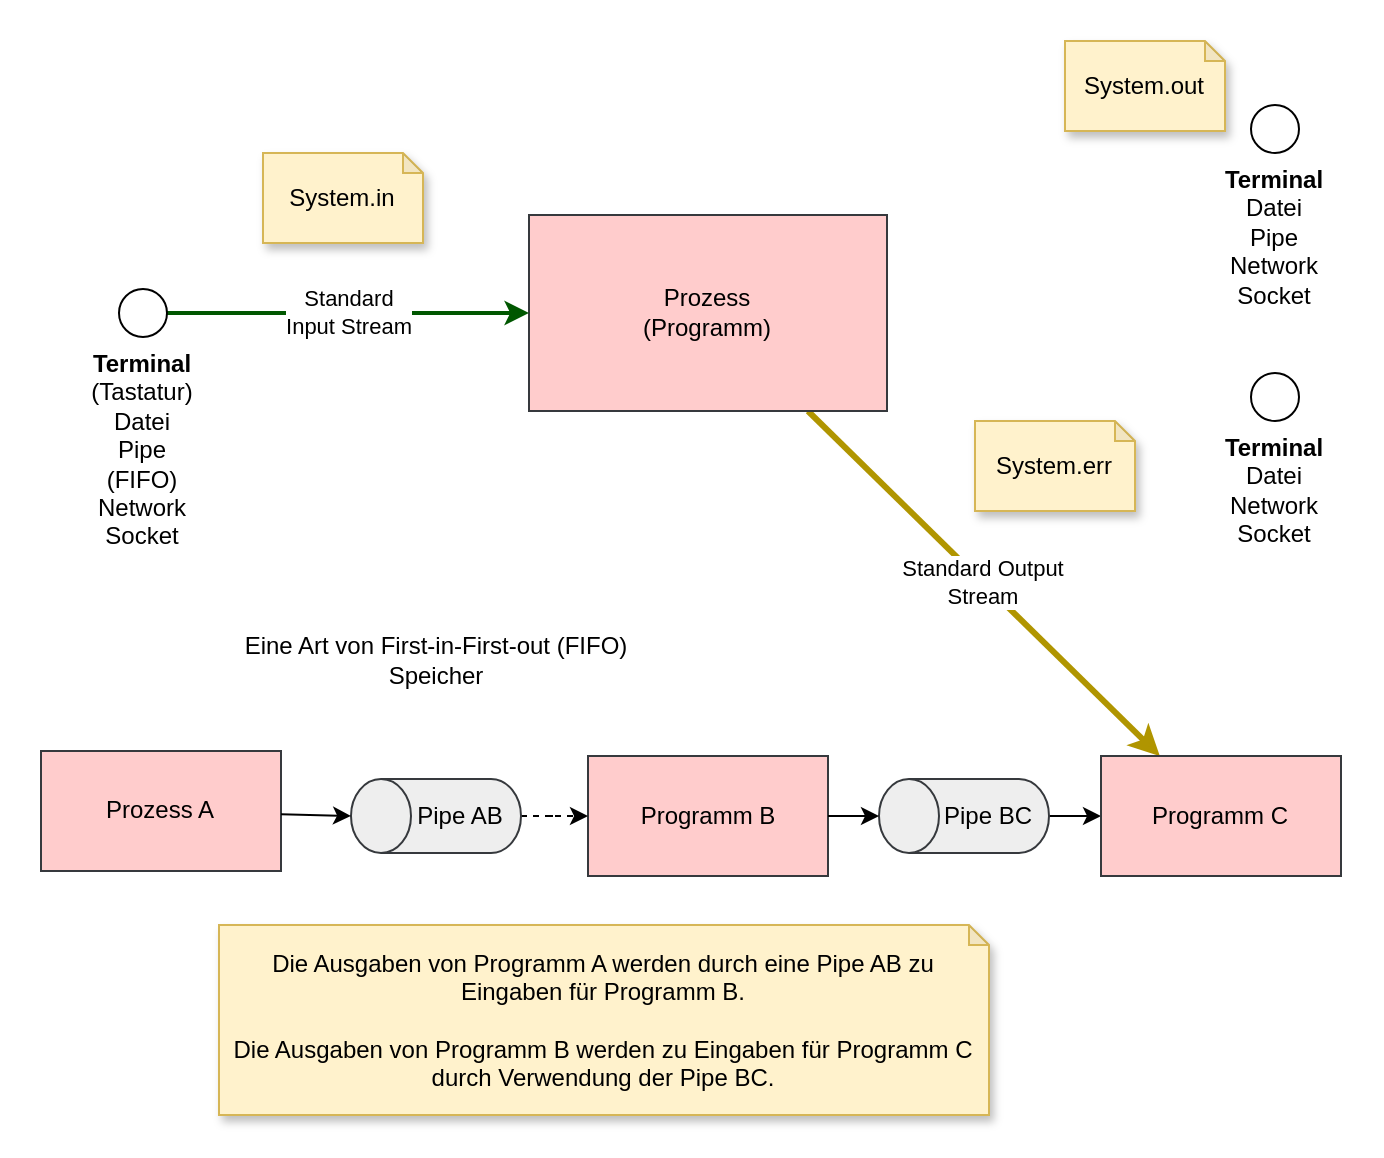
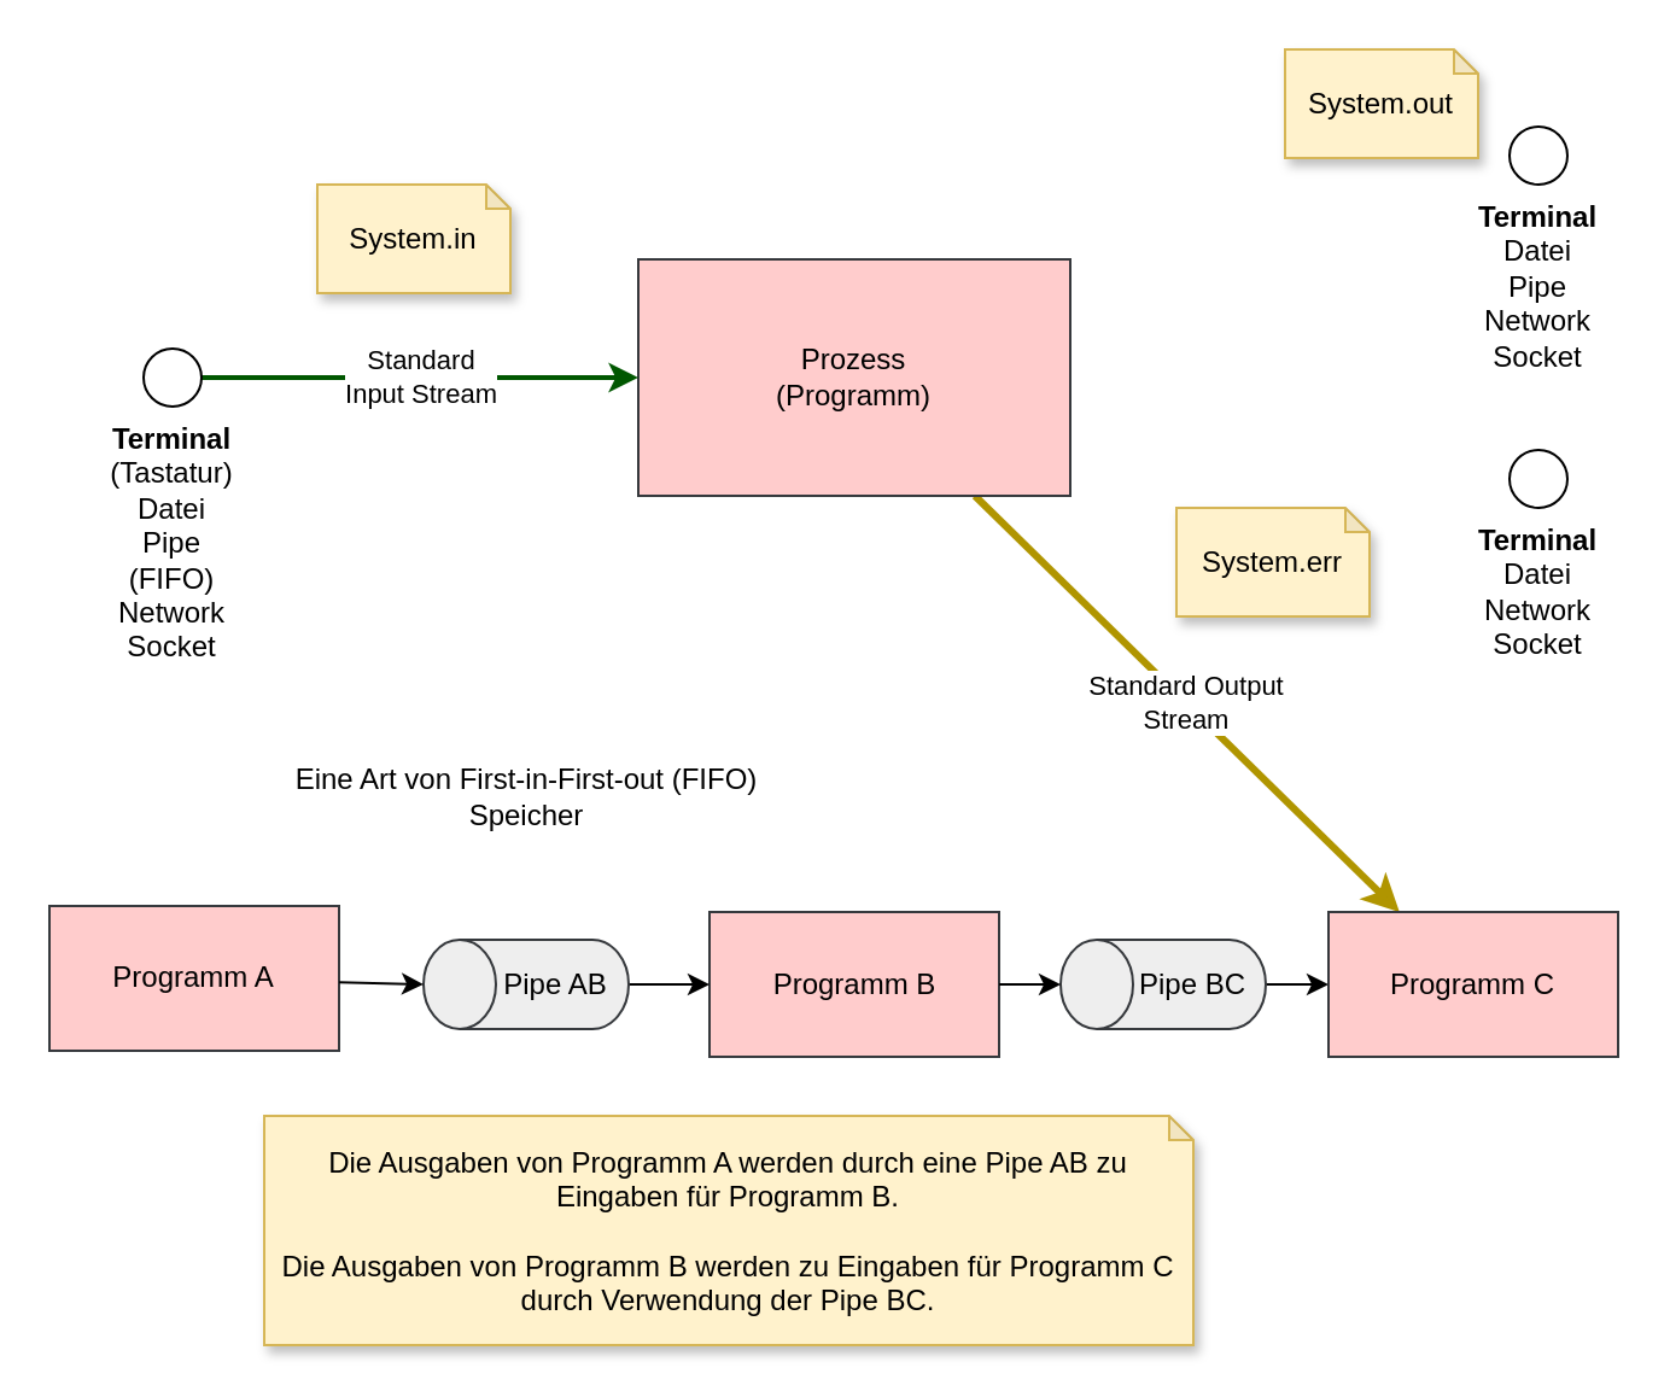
- <mxCell id="11" value="Prozess A" style="rounded=0;whiteSpace=wrap;html=1;fillColor=#ffcccc;strokeColor=#36393d;" vertex="1" parent="1"><mxGeometry x="20" y="375" width="120" height="60" as="geometry" /></mxCell>
+ <mxCell id="11" value="Programm A" style="rounded=0;whiteSpace=wrap;html=1;fillColor=#ffcccc;strokeColor=#36393d;" vertex="1" parent="1"><mxGeometry x="20" y="375" width="120" height="60" as="geometry" /></mxCell>
- <mxCell id="13" style="edgeStyle=orthogonalEdgeStyle;rounded=0;orthogonalLoop=1;jettySize=auto;html=1;dashed=1;" edge="1" parent="1" source="14" target="12"><mxGeometry relative="1" as="geometry" /></mxCell>
+ <mxCell id="13" style="edgeStyle=orthogonalEdgeStyle;rounded=0;orthogonalLoop=1;jettySize=auto;html=1;" edge="1" parent="1" source="14" target="12"><mxGeometry relative="1" as="geometry" /></mxCell>
